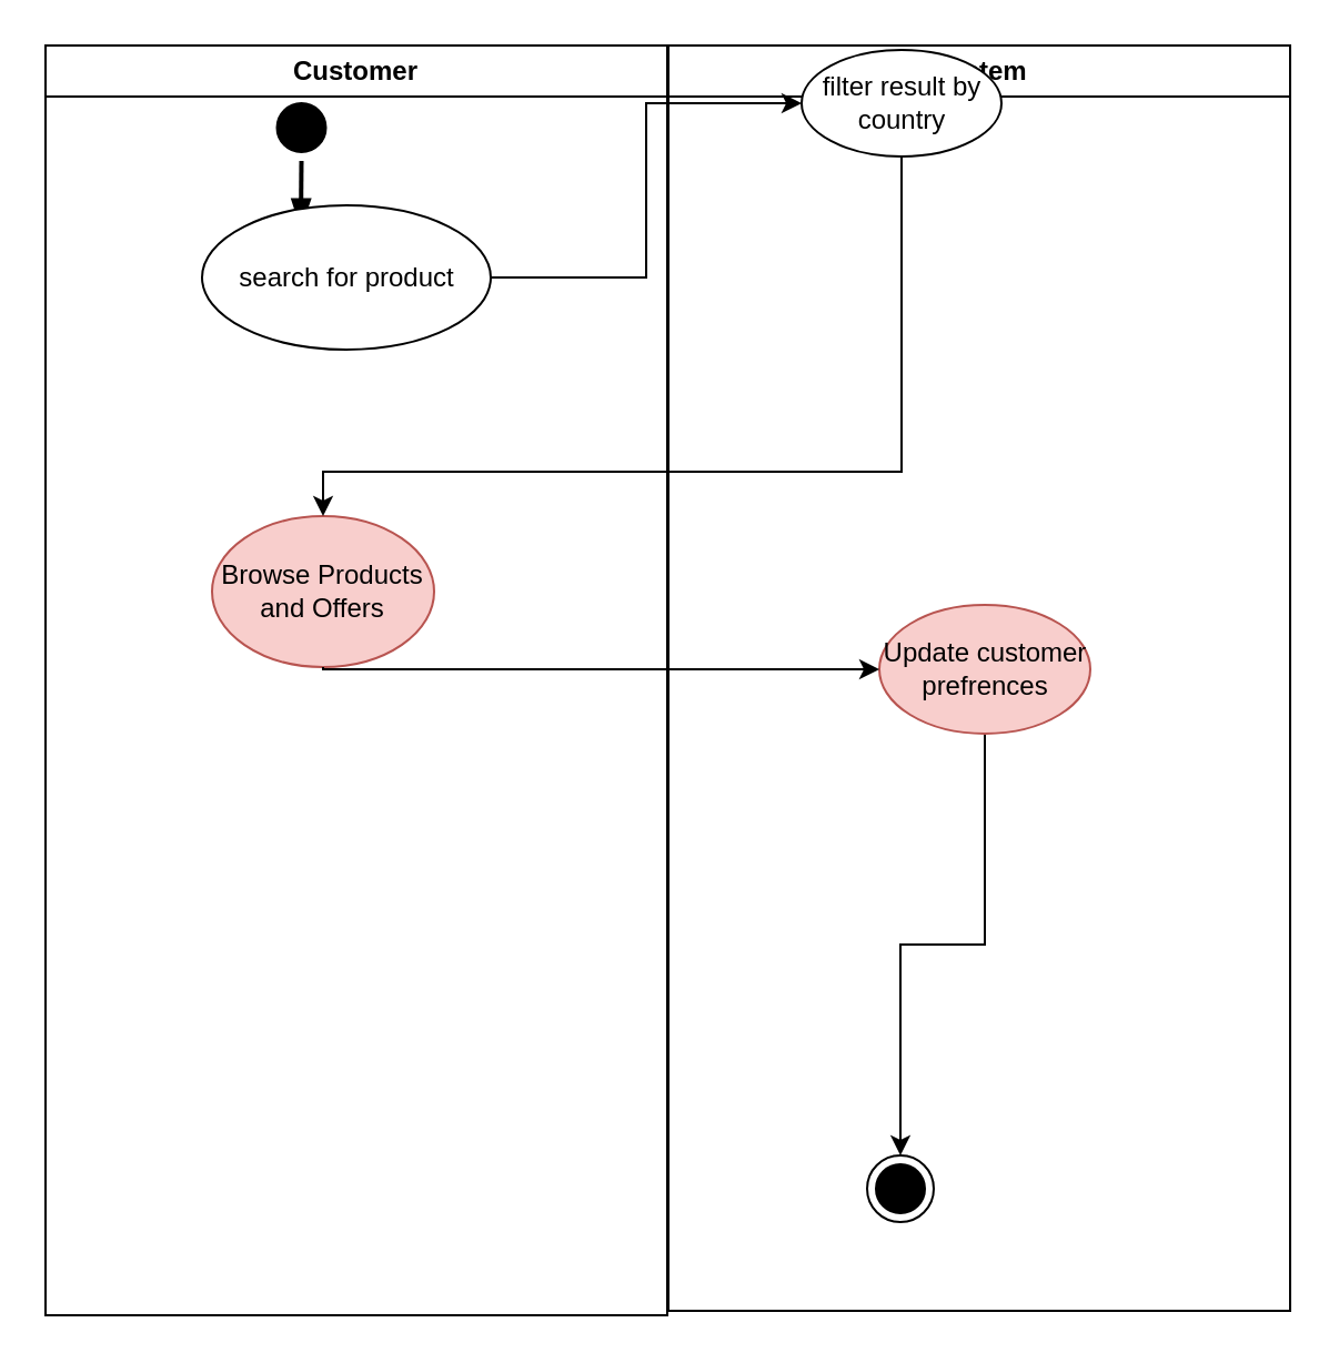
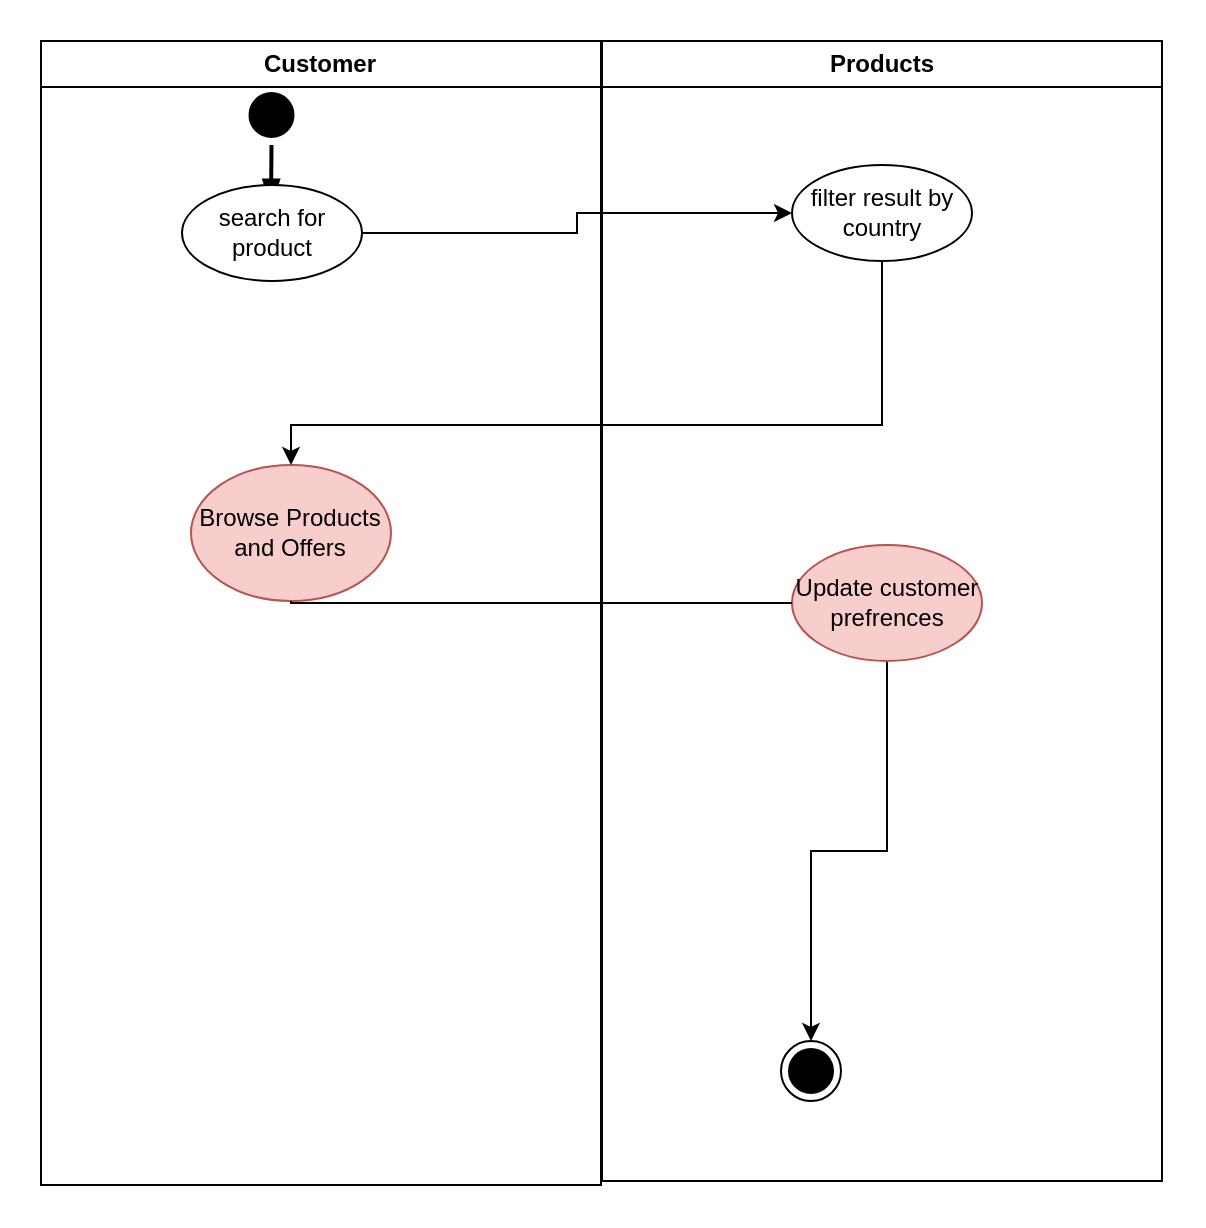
- <mxCell id="7" value="System" style="swimlane;whiteSpace=wrap" parent="1" vertex="1"><mxGeometry x="300.5" y="20" width="280" height="570" as="geometry" /></mxCell>
+ <mxCell id="7" value="Products" style="swimlane;whiteSpace=wrap" parent="1" vertex="1"><mxGeometry x="300.5" y="20" width="280" height="570" as="geometry" /></mxCell>
- <mxCell id="8" value="filter result by country" style="ellipse;whiteSpace=wrap;html=1;" parent="7" vertex="1"><mxGeometry x="60" y="2" width="90" height="48" as="geometry" /></mxCell>
+ <mxCell id="8" value="filter result by country" style="ellipse;whiteSpace=wrap;html=1;" parent="7" vertex="1"><mxGeometry x="95" y="62" width="90" height="48" as="geometry" /></mxCell>
- <mxCell id="5" value="search for product" style="ellipse;whiteSpace=wrap;html=1;" parent="2" vertex="1"><mxGeometry x="70.5" y="72" width="130" height="65" as="geometry" /></mxCell>
+ <mxCell id="5" value="search for product" style="ellipse;whiteSpace=wrap;html=1;" parent="2" vertex="1"><mxGeometry x="70.5" y="72" width="90" height="48" as="geometry" /></mxCell>
- <mxCell id="13" style="edgeStyle=elbowEdgeStyle;rounded=0;orthogonalLoop=1;jettySize=auto;elbow=vertical;html=1;entryX=0;entryY=0.5;entryDx=0;entryDy=0;" parent="1" source="6" target="10" edge="1"><mxGeometry relative="1" as="geometry"><mxPoint x="380" y="256" as="targetPoint" /></mxGeometry></mxCell>
+ <mxCell id="13" style="edgeStyle=elbowEdgeStyle;rounded=0;orthogonalLoop=1;jettySize=auto;elbow=vertical;html=1;entryX=0;entryY=0.5;entryDx=0;entryDy=0;endArrow=none;" parent="1" source="6" target="10" edge="1"><mxGeometry relative="1" as="geometry"><mxPoint x="380" y="256" as="targetPoint" /></mxGeometry></mxCell>
